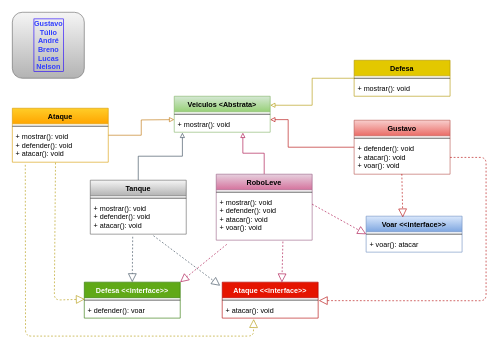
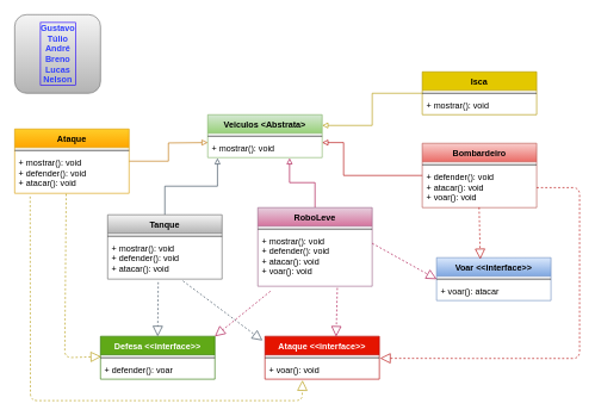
- <mxCell id="41" value="Defesa" style="swimlane;fontStyle=1;align=center;verticalAlign=top;childLayout=stackLayout;horizontal=1;startSize=26;horizontalStack=0;resizeParent=1;resizeParentMax=0;resizeLast=0;collapsible=1;marginBottom=0;fillColor=#e3c800;swimlaneFillColor=none;strokeColor=#B09500;fontColor=#000000;" vertex="1" parent="1"><mxGeometry x="590" y="100" width="160" height="60" as="geometry" /></mxCell>
+ <mxCell id="41" value="Isca" style="swimlane;fontStyle=1;align=center;verticalAlign=top;childLayout=stackLayout;horizontal=1;startSize=26;horizontalStack=0;resizeParent=1;resizeParentMax=0;resizeLast=0;collapsible=1;marginBottom=0;fillColor=#e3c800;swimlaneFillColor=none;strokeColor=#B09500;fontColor=#000000;" vertex="1" parent="1"><mxGeometry x="590" y="100" width="160" height="60" as="geometry" /></mxCell>
- <mxCell id="23" value="Gustavo" style="swimlane;fontStyle=1;align=center;verticalAlign=top;childLayout=stackLayout;horizontal=1;startSize=26;horizontalStack=0;resizeParent=1;resizeParentMax=0;resizeLast=0;collapsible=1;marginBottom=0;gradientColor=#ea6b66;fillColor=#f8cecc;strokeColor=#b85450;" vertex="1" parent="1"><mxGeometry x="590" y="200" width="160" height="90" as="geometry" /></mxCell>
+ <mxCell id="23" value="Bombardeiro" style="swimlane;fontStyle=1;align=center;verticalAlign=top;childLayout=stackLayout;horizontal=1;startSize=26;horizontalStack=0;resizeParent=1;resizeParentMax=0;resizeLast=0;collapsible=1;marginBottom=0;gradientColor=#ea6b66;fillColor=#f8cecc;strokeColor=#b85450;" vertex="1" parent="1"><mxGeometry x="590" y="200" width="160" height="90" as="geometry" /></mxCell>
- <mxCell id="29" value="+ atacar(): void" style="text;strokeColor=none;fillColor=none;align=left;verticalAlign=top;spacingLeft=4;spacingRight=4;overflow=hidden;rotatable=0;points=[[0,0.5],[1,0.5]];portConstraint=eastwest;" vertex="1" parent="27"><mxGeometry y="34" width="160" height="26" as="geometry" /></mxCell>
+ <mxCell id="29" value="+ voar(): void" style="text;strokeColor=none;fillColor=none;align=left;verticalAlign=top;spacingLeft=4;spacingRight=4;overflow=hidden;rotatable=0;points=[[0,0.5],[1,0.5]];portConstraint=eastwest;" vertex="1" parent="27"><mxGeometry y="34" width="160" height="26" as="geometry" /></mxCell>
